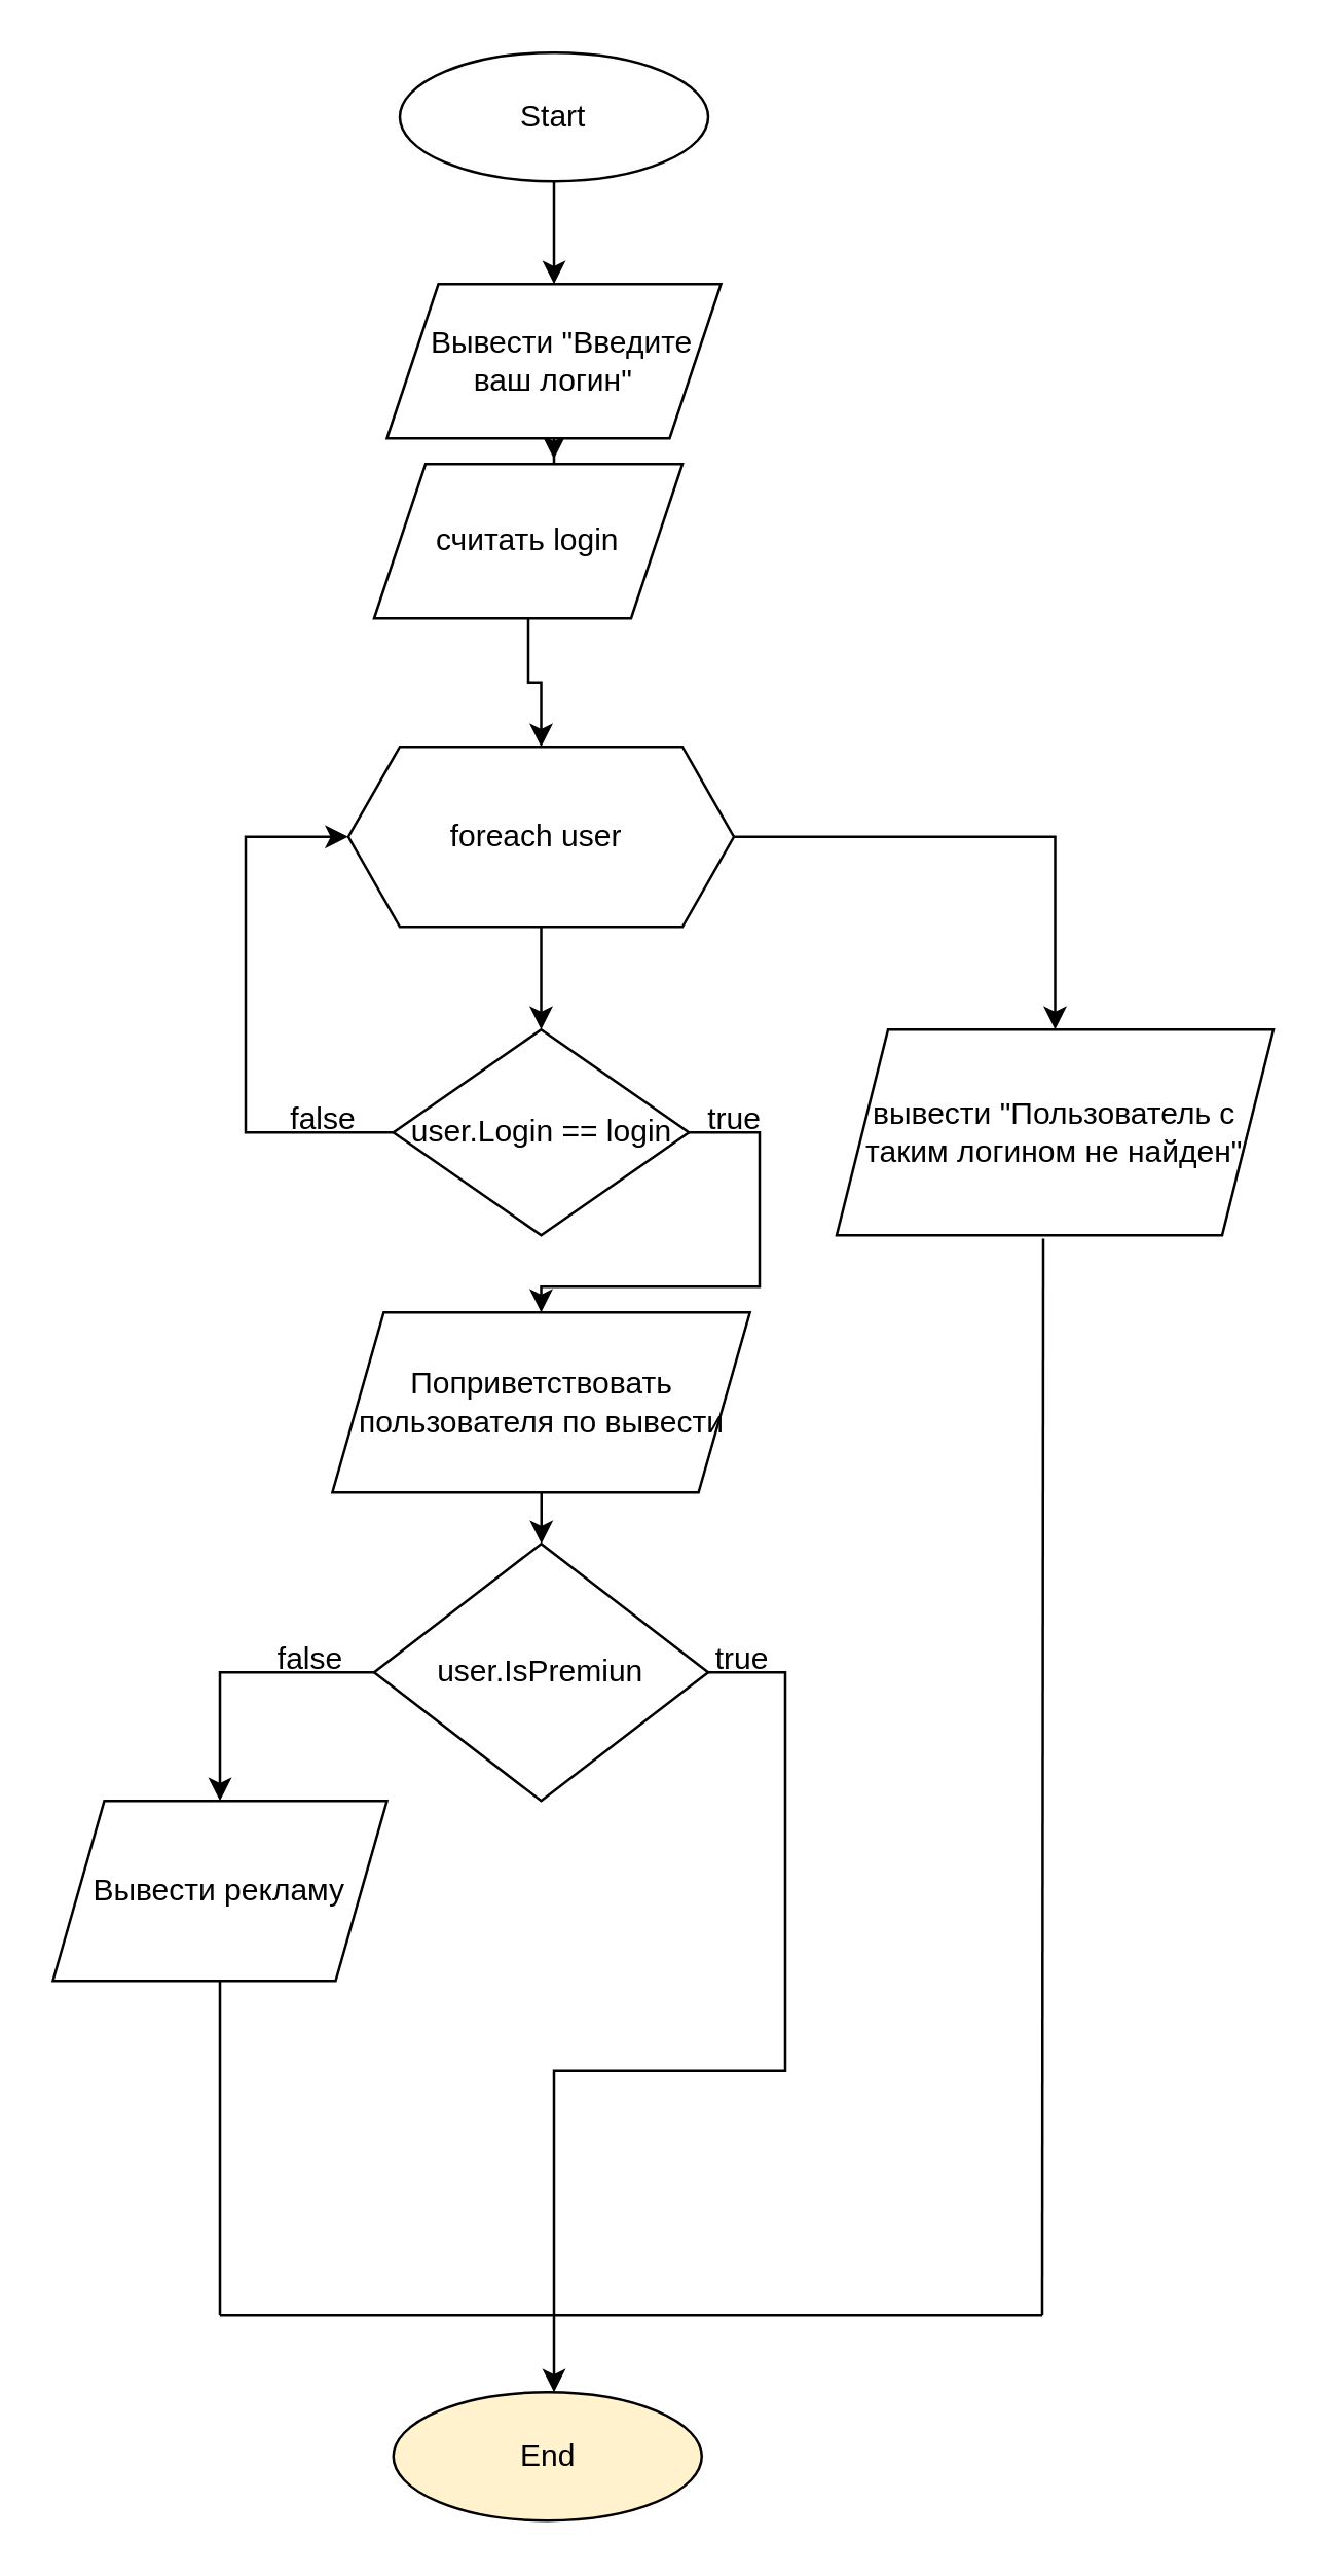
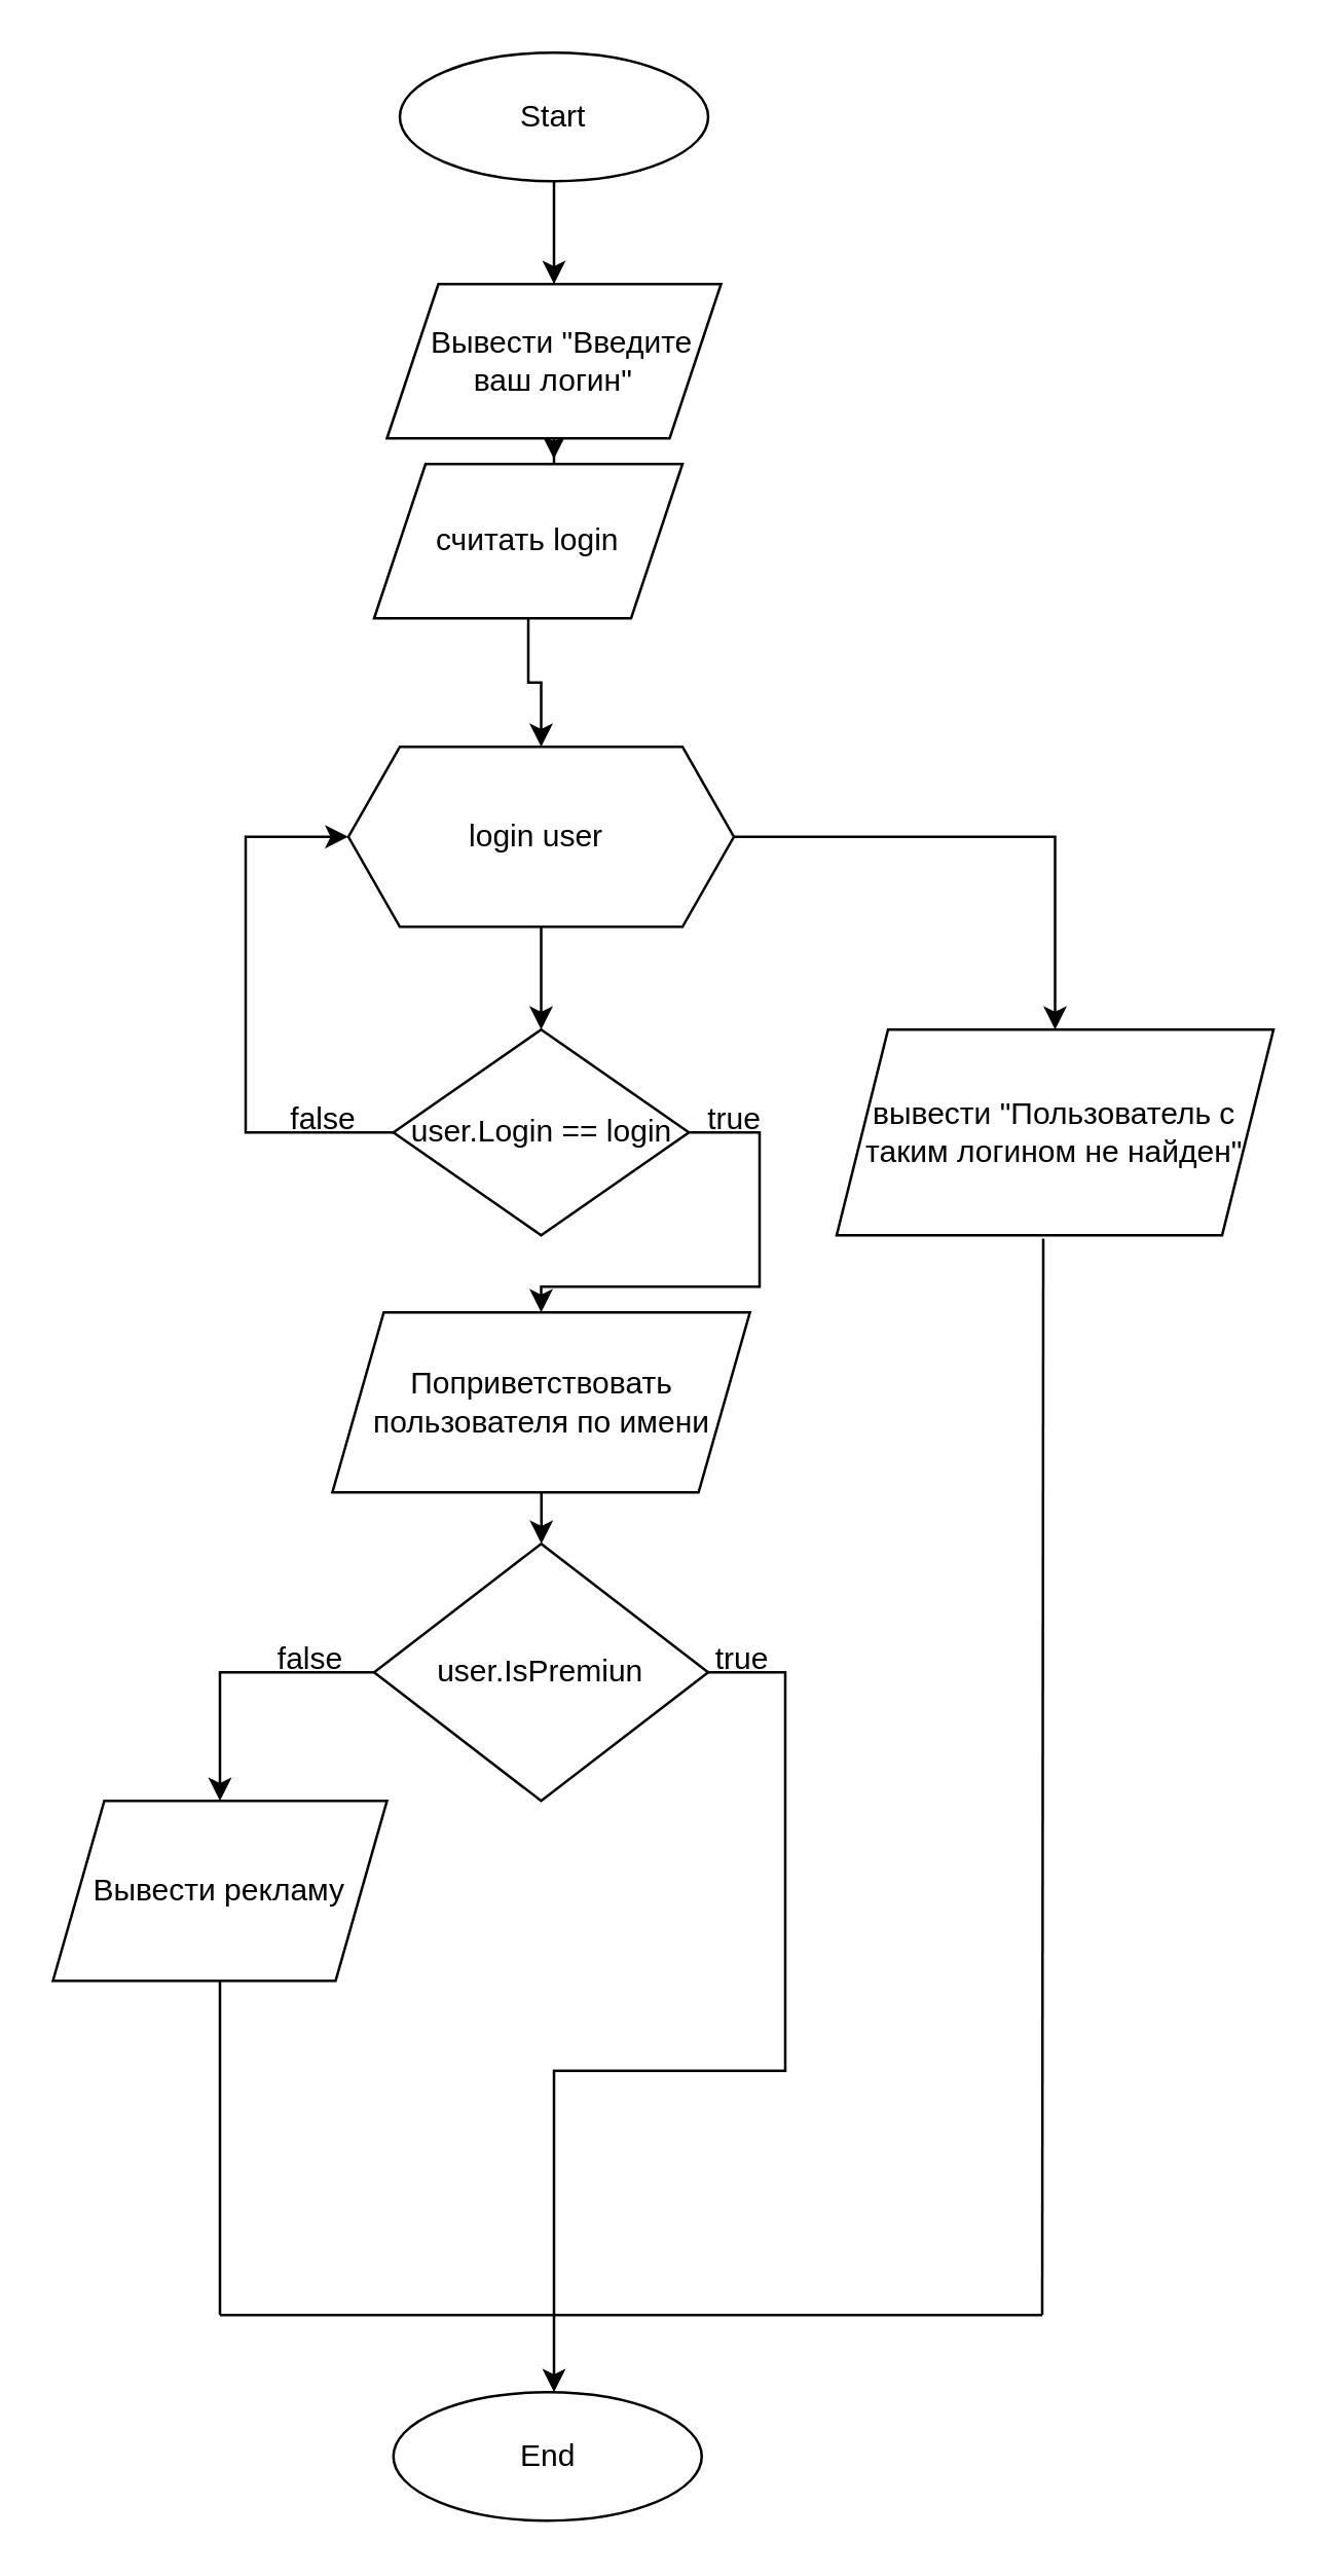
- <mxCell id="6" value="foreach user&amp;nbsp;" style="shape=hexagon;perimeter=hexagonPerimeter2;whiteSpace=wrap;html=1;fixedSize=1;" vertex="1" parent="1"><mxGeometry x="135" y="290" width="150" height="70" as="geometry" /></mxCell>
+ <mxCell id="6" value="login user&amp;nbsp;" style="shape=hexagon;perimeter=hexagonPerimeter2;whiteSpace=wrap;html=1;fixedSize=1;" vertex="1" parent="1"><mxGeometry x="135" y="290" width="150" height="70" as="geometry" /></mxCell>
- <mxCell id="13" value="Поприветствовать&lt;br&gt;пользователя по вывести" style="shape=parallelogram;perimeter=parallelogramPerimeter;whiteSpace=wrap;html=1;fixedSize=1;" vertex="1" parent="1"><mxGeometry x="128.75" y="510" width="162.5" height="70" as="geometry" /></mxCell>
+ <mxCell id="13" value="Поприветствовать&lt;br&gt;пользователя по имени" style="shape=parallelogram;perimeter=parallelogramPerimeter;whiteSpace=wrap;html=1;fixedSize=1;" vertex="1" parent="1"><mxGeometry x="128.75" y="510" width="162.5" height="70" as="geometry" /></mxCell>
- <mxCell id="10" value="End" style="ellipse;whiteSpace=wrap;html=1;fillColor=#fff2cc;" vertex="1" parent="1"><mxGeometry x="152.5" y="930" width="120" height="50" as="geometry" /></mxCell>
+ <mxCell id="10" value="End" style="ellipse;whiteSpace=wrap;html=1;" vertex="1" parent="1"><mxGeometry x="152.5" y="930" width="120" height="50" as="geometry" /></mxCell>
